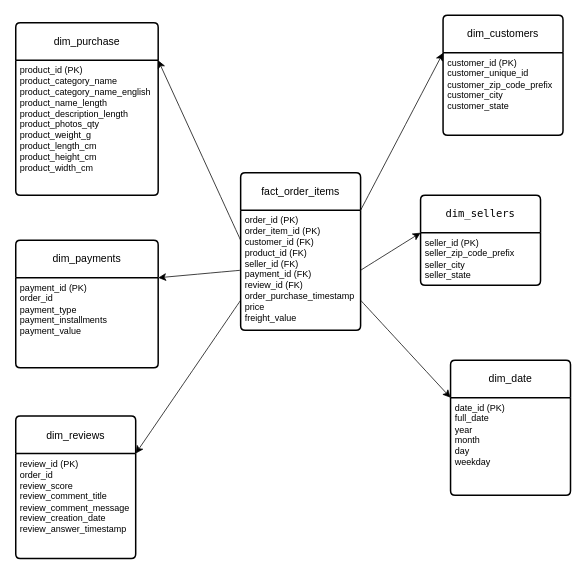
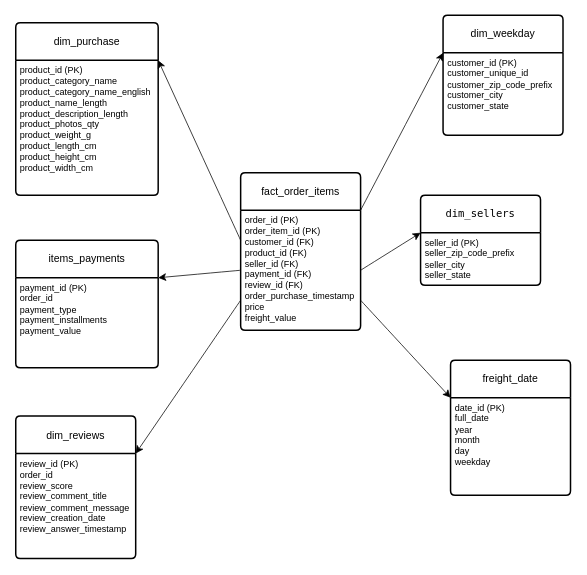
- <mxCell id="4" value="dim_customers" style="swimlane;childLayout=stackLayout;horizontal=1;startSize=50;horizontalStack=0;rounded=1;fontSize=14;fontStyle=0;strokeWidth=2;resizeParent=0;resizeLast=1;shadow=0;dashed=0;align=center;arcSize=4;whiteSpace=wrap;html=1;" vertex="1" parent="1"><mxGeometry x="590" y="20" width="160" height="160" as="geometry" /></mxCell>
+ <mxCell id="4" value="dim_weekday" style="swimlane;childLayout=stackLayout;horizontal=1;startSize=50;horizontalStack=0;rounded=1;fontSize=14;fontStyle=0;strokeWidth=2;resizeParent=0;resizeLast=1;shadow=0;dashed=0;align=center;arcSize=4;whiteSpace=wrap;html=1;" vertex="1" parent="1"><mxGeometry x="590" y="20" width="160" height="160" as="geometry" /></mxCell>
- <mxCell id="12" value="dim_payments" style="swimlane;childLayout=stackLayout;horizontal=1;startSize=50;horizontalStack=0;rounded=1;fontSize=14;fontStyle=0;strokeWidth=2;resizeParent=0;resizeLast=1;shadow=0;dashed=0;align=center;arcSize=4;whiteSpace=wrap;html=1;" vertex="1" parent="1"><mxGeometry x="20" y="320" width="190" height="170" as="geometry" /></mxCell>
+ <mxCell id="12" value="items_payments" style="swimlane;childLayout=stackLayout;horizontal=1;startSize=50;horizontalStack=0;rounded=1;fontSize=14;fontStyle=0;strokeWidth=2;resizeParent=0;resizeLast=1;shadow=0;dashed=0;align=center;arcSize=4;whiteSpace=wrap;html=1;" vertex="1" parent="1"><mxGeometry x="20" y="320" width="190" height="170" as="geometry" /></mxCell>
- <mxCell id="14" value="dim_date" style="swimlane;childLayout=stackLayout;horizontal=1;startSize=50;horizontalStack=0;rounded=1;fontSize=14;fontStyle=0;strokeWidth=2;resizeParent=0;resizeLast=1;shadow=0;dashed=0;align=center;arcSize=4;whiteSpace=wrap;html=1;" vertex="1" parent="1"><mxGeometry x="600" y="480" width="160" height="180" as="geometry" /></mxCell>
+ <mxCell id="14" value="freight_date" style="swimlane;childLayout=stackLayout;horizontal=1;startSize=50;horizontalStack=0;rounded=1;fontSize=14;fontStyle=0;strokeWidth=2;resizeParent=0;resizeLast=1;shadow=0;dashed=0;align=center;arcSize=4;whiteSpace=wrap;html=1;" vertex="1" parent="1"><mxGeometry x="600" y="480" width="160" height="180" as="geometry" /></mxCell>
